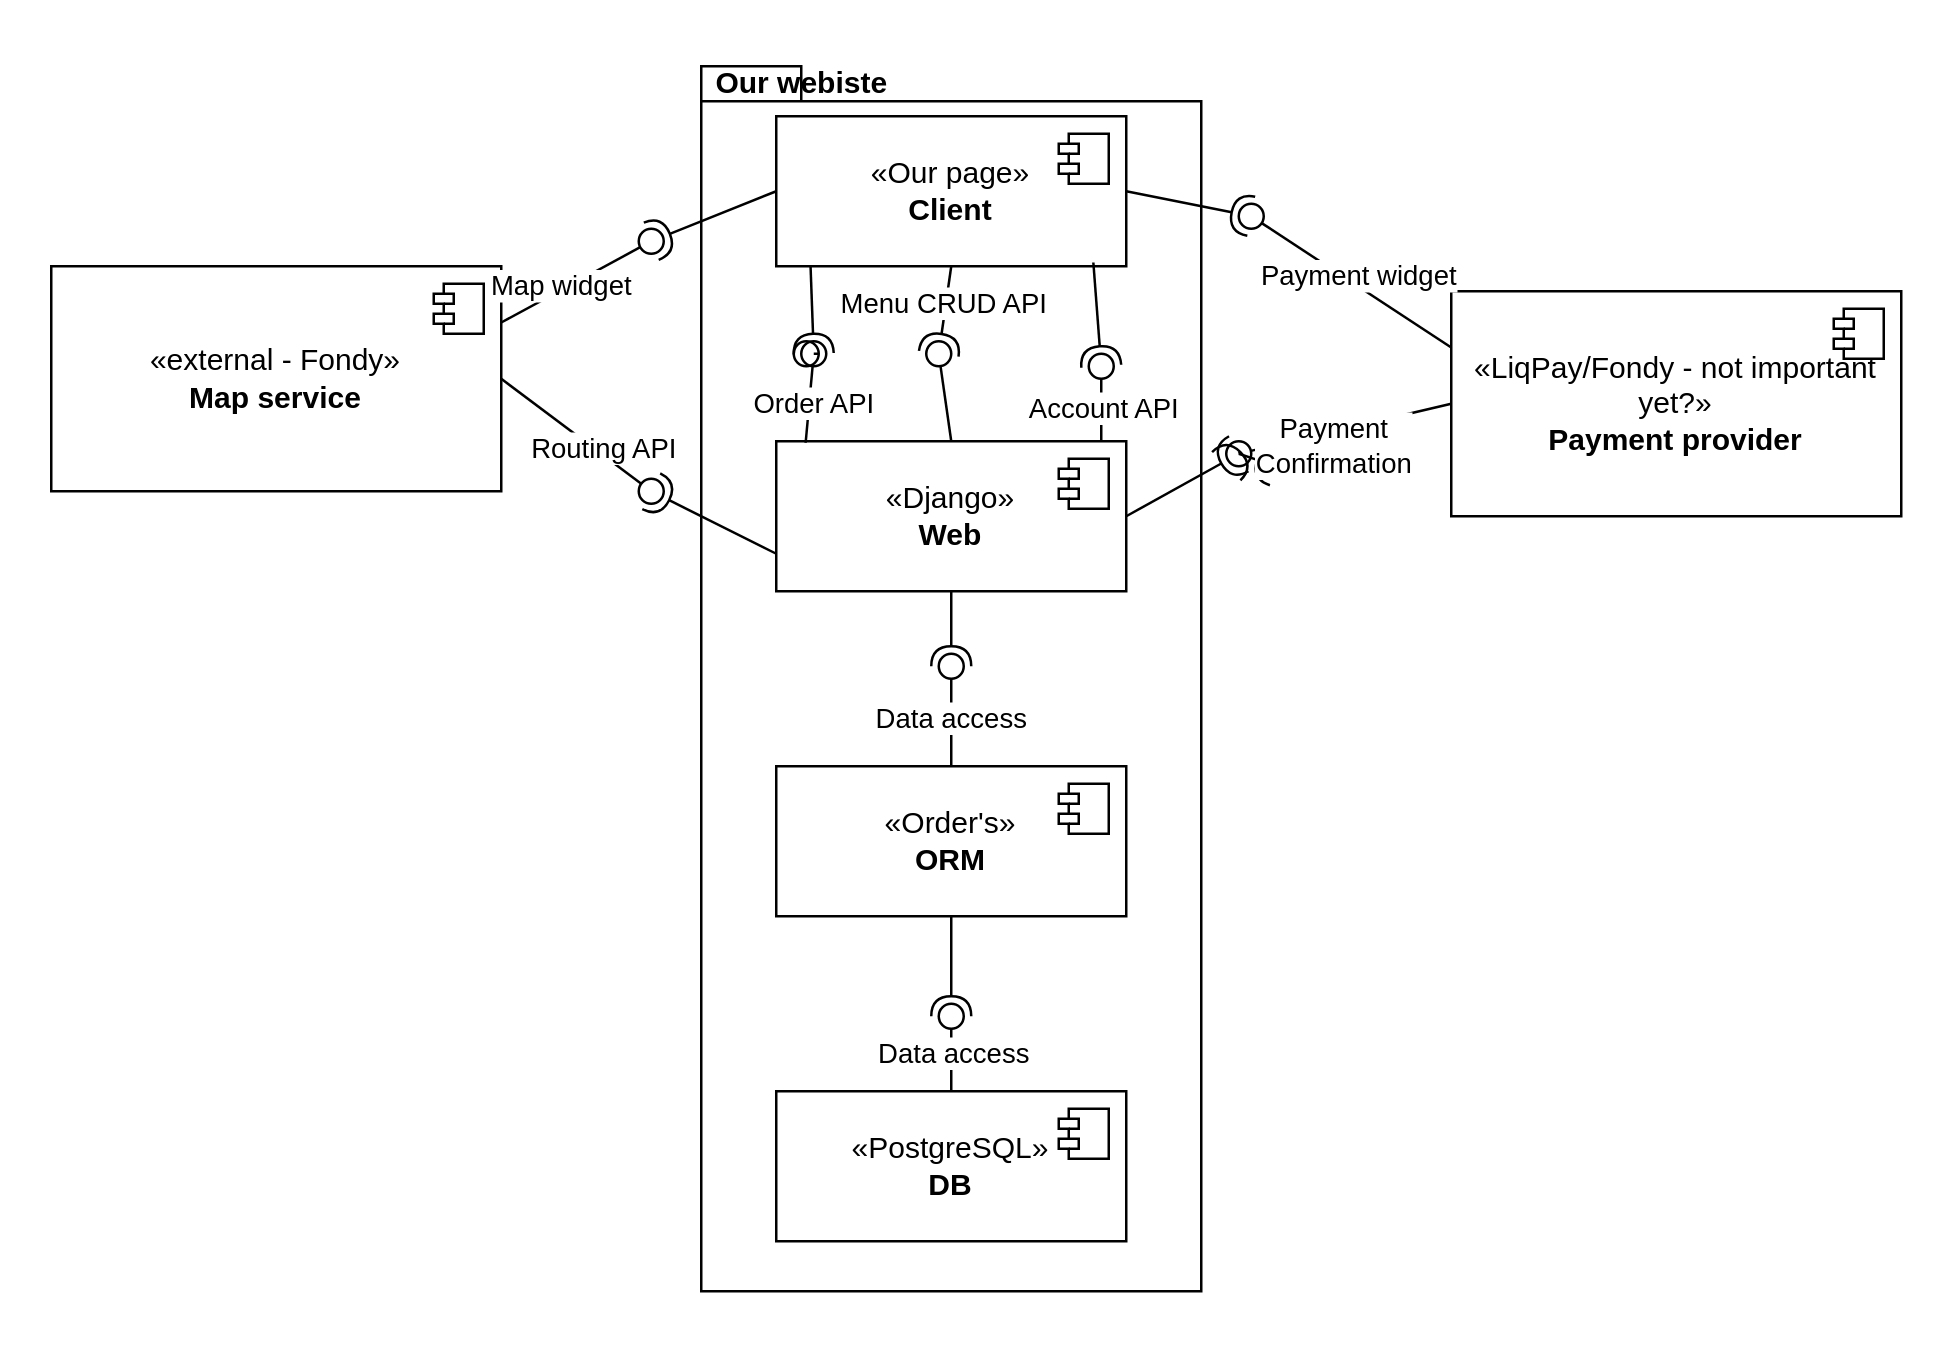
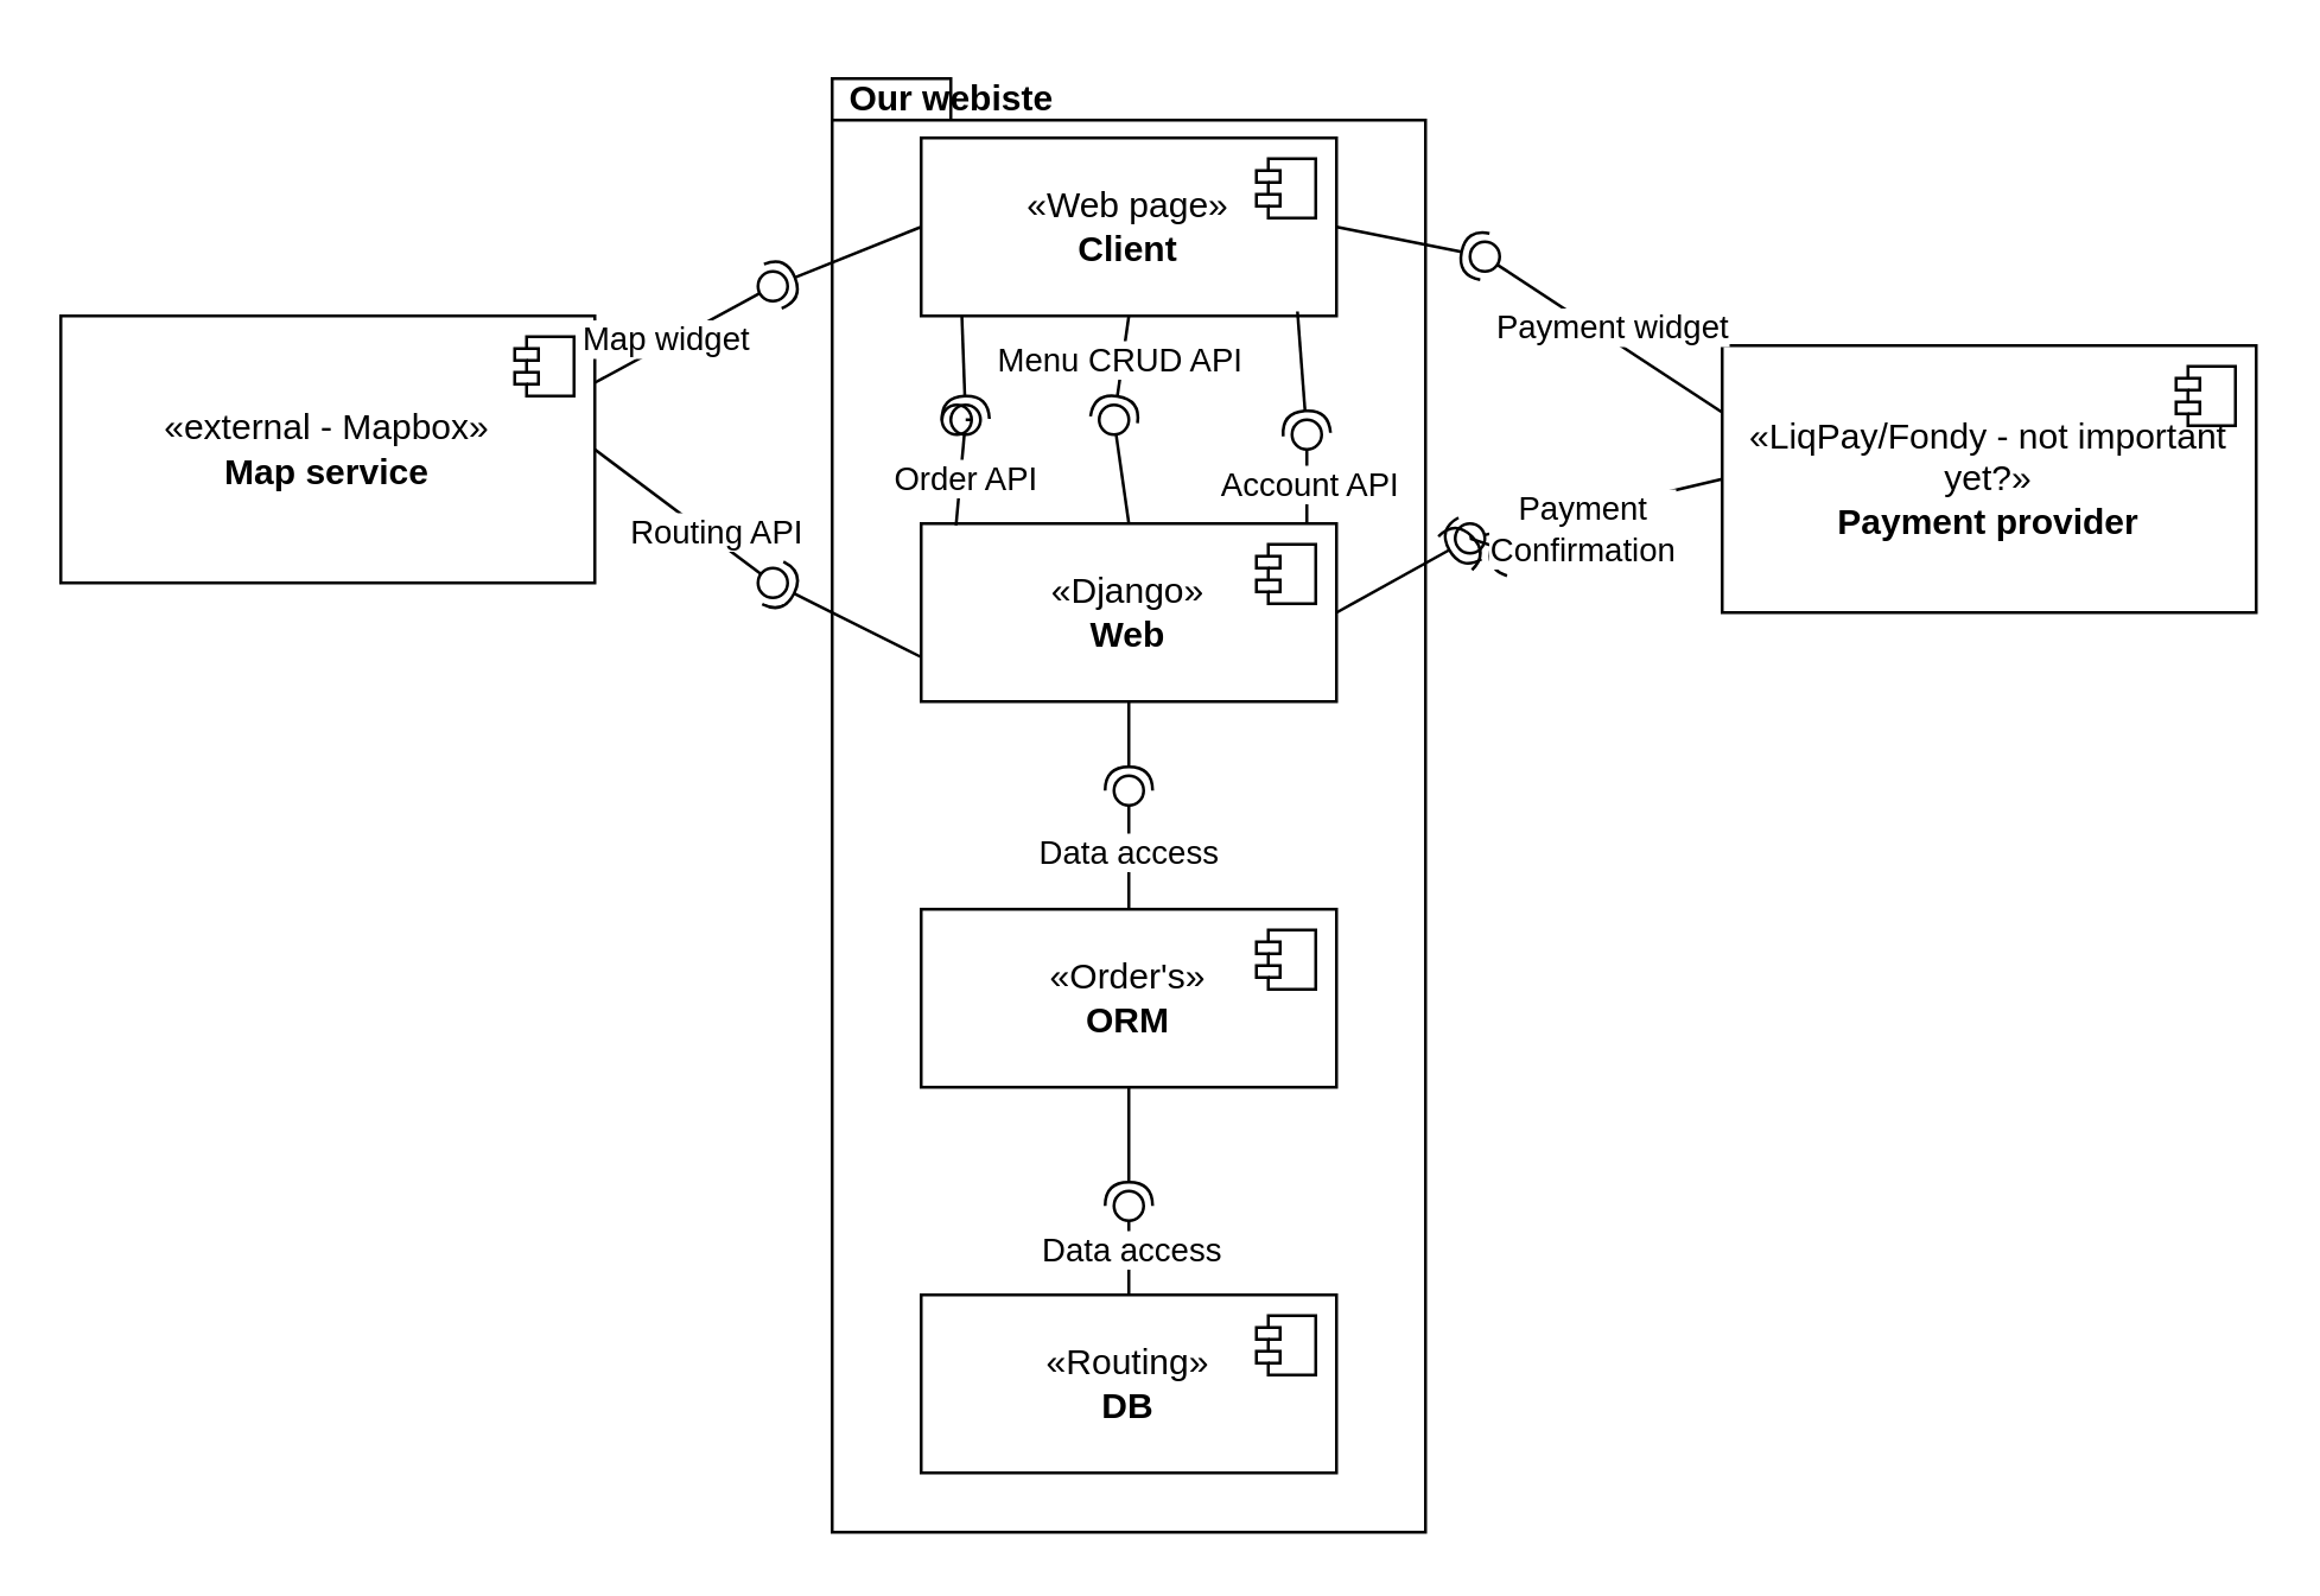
- <mxCell id="5" value="«Our page»&lt;div&gt;&lt;b&gt;Client&lt;/b&gt;&lt;/div&gt;" style="html=1;dropTarget=0;whiteSpace=wrap;" parent="1" vertex="1"><mxGeometry x="310" y="46" width="140" height="60" as="geometry" /></mxCell>
+ <mxCell id="5" value="«Web page»&lt;div&gt;&lt;b&gt;Client&lt;/b&gt;&lt;/div&gt;" style="html=1;dropTarget=0;whiteSpace=wrap;" parent="1" vertex="1"><mxGeometry x="310" y="46" width="140" height="60" as="geometry" /></mxCell>
- <mxCell id="34" value="«external - Fondy»&lt;br&gt;&lt;b&gt;Map service&lt;/b&gt;" style="html=1;dropTarget=0;whiteSpace=wrap;" parent="1" vertex="1"><mxGeometry x="20" y="106" width="180" height="90" as="geometry" /></mxCell>
+ <mxCell id="34" value="«external - Mapbox»&lt;br&gt;&lt;b&gt;Map service&lt;/b&gt;" style="html=1;dropTarget=0;whiteSpace=wrap;" parent="1" vertex="1"><mxGeometry x="20" y="106" width="180" height="90" as="geometry" /></mxCell>
- <mxCell id="9" value="«PostgreSQL»&lt;br&gt;&lt;b&gt;DB&lt;/b&gt;" style="html=1;dropTarget=0;whiteSpace=wrap;" parent="1" vertex="1"><mxGeometry x="310" y="436" width="140" height="60" as="geometry" /></mxCell>
+ <mxCell id="9" value="«Routing»&lt;br&gt;&lt;b&gt;DB&lt;/b&gt;" style="html=1;dropTarget=0;whiteSpace=wrap;" parent="1" vertex="1"><mxGeometry x="310" y="436" width="140" height="60" as="geometry" /></mxCell>
